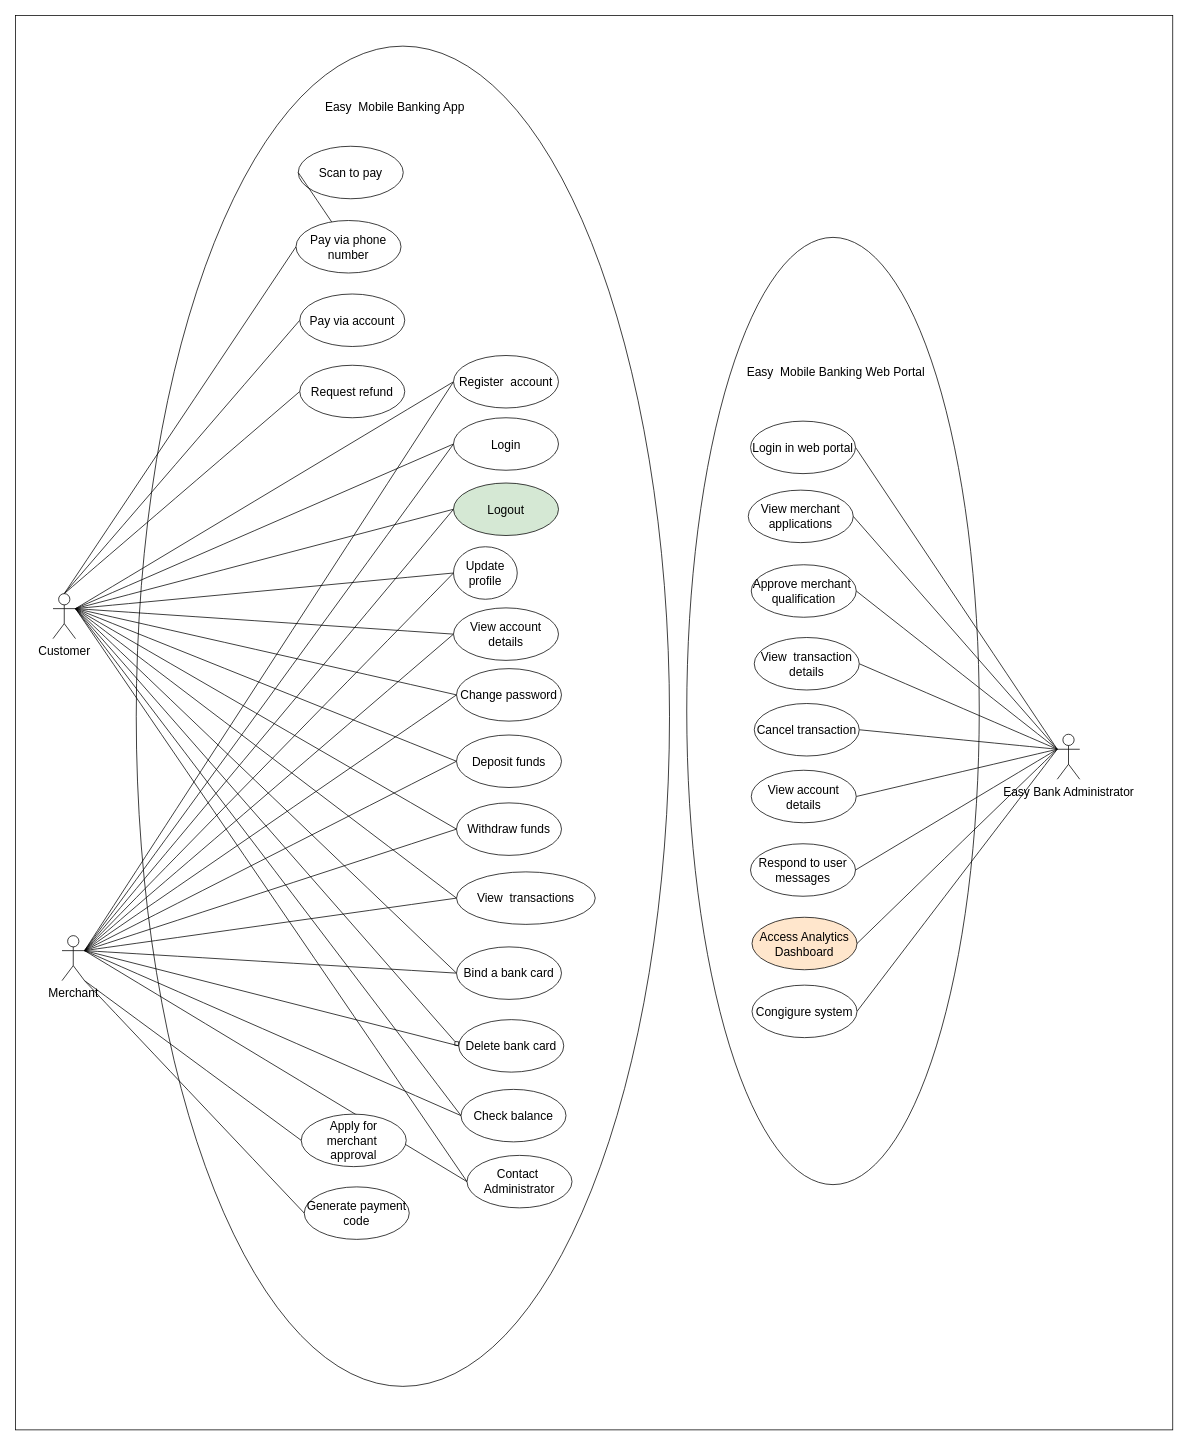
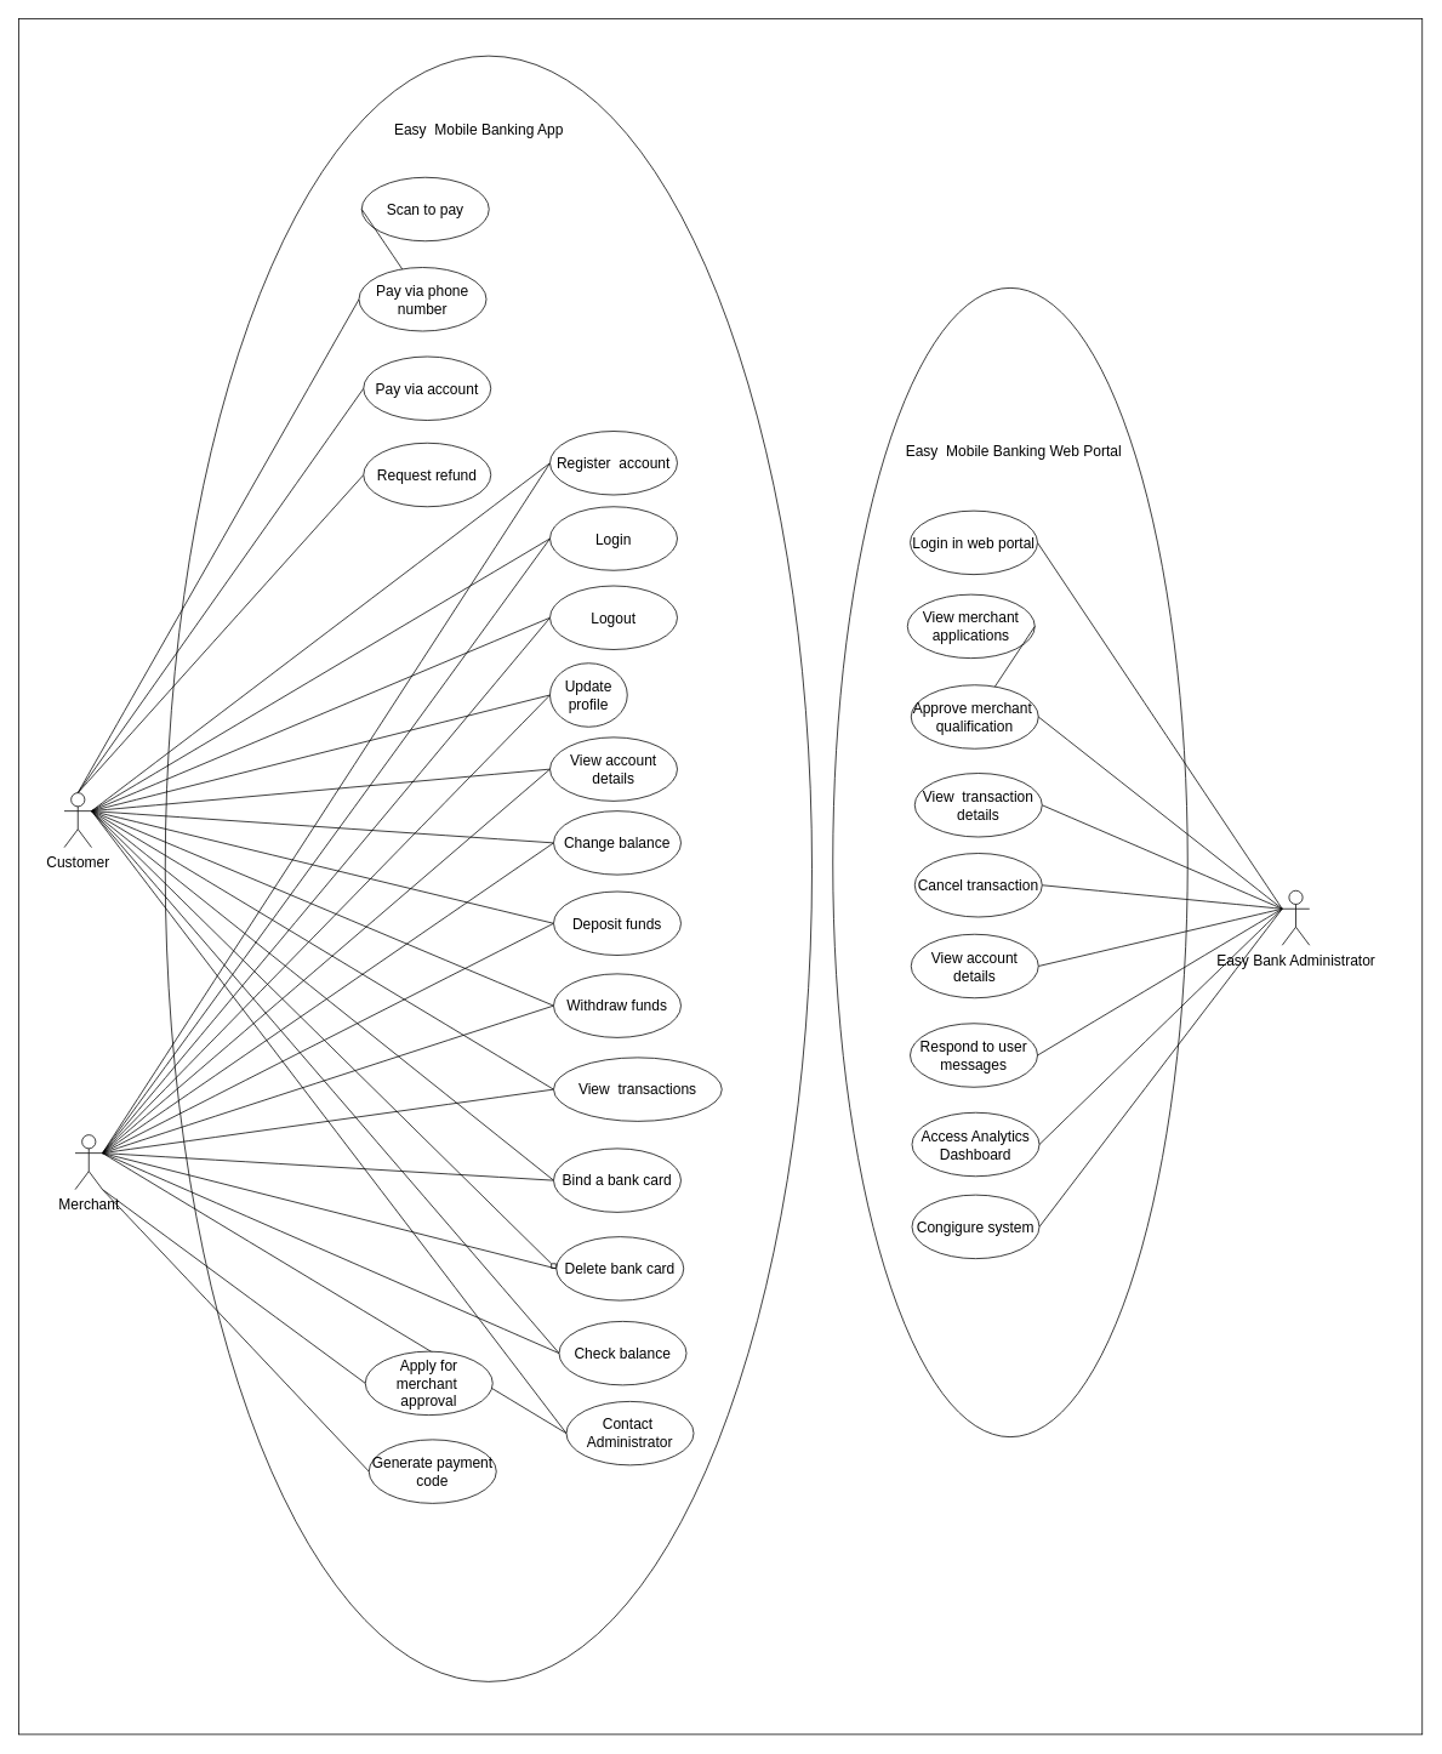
- <mxCell id="49" value="Logout" style="ellipse;whiteSpace=wrap;html=1;fontSize=16;fillColor=#d5e8d4;" vertex="1" parent="1"><mxGeometry x="604" y="643.5" width="140" height="70" as="geometry" /></mxCell>
+ <mxCell id="49" value="Logout" style="ellipse;whiteSpace=wrap;html=1;fontSize=16;" vertex="1" parent="1"><mxGeometry x="604" y="643.5" width="140" height="70" as="geometry" /></mxCell>
- <mxCell id="21" value="Customer" style="shape=umlActor;verticalLabelPosition=bottom;verticalAlign=top;html=1;fontSize=16;" vertex="1" parent="1"><mxGeometry x="70" y="791" width="30" height="60" as="geometry" /></mxCell>
+ <mxCell id="21" value="Customer" style="shape=umlActor;verticalLabelPosition=bottom;verticalAlign=top;html=1;fontSize=16;" vertex="1" parent="1"><mxGeometry x="70" y="871" width="30" height="60" as="geometry" /></mxCell>
- <mxCell id="77" style="rounded=0;orthogonalLoop=1;jettySize=auto;html=1;exitX=1;exitY=0.5;exitDx=0;exitDy=0;entryX=0;entryY=0.333;entryDx=0;entryDy=0;entryPerimeter=0;endArrow=none;fontSize=12;endFill=0;startSize=8;endSize=8;" edge="1" parent="1" source="76" target="45"><mxGeometry relative="1" as="geometry" /></mxCell>
+ <mxCell id="77" style="rounded=0;orthogonalLoop=1;jettySize=auto;html=1;exitX=1;exitY=0.5;exitDx=0;exitDy=0;endArrow=none;fontSize=12;endFill=0;startSize=8;endSize=8;" edge="1" parent="1" source="76" target="66"><mxGeometry relative="1" as="geometry" /></mxCell>
- <mxCell id="51" value="Change password" style="ellipse;whiteSpace=wrap;html=1;fontSize=16;" vertex="1" parent="1"><mxGeometry x="608" y="891" width="140" height="70" as="geometry" /></mxCell>
+ <mxCell id="51" value="Change balance" style="ellipse;whiteSpace=wrap;html=1;fontSize=16;" vertex="1" parent="1"><mxGeometry x="608" y="891" width="140" height="70" as="geometry" /></mxCell>
- <mxCell id="69" value="Access Analytics Dashboard" style="ellipse;whiteSpace=wrap;html=1;fontSize=16;fillColor=#ffe6cc;" vertex="1" parent="1"><mxGeometry x="1002" y="1222.5" width="140" height="70" as="geometry" /></mxCell>
+ <mxCell id="69" value="Access Analytics Dashboard" style="ellipse;whiteSpace=wrap;html=1;fontSize=16;" vertex="1" parent="1"><mxGeometry x="1002" y="1222.5" width="140" height="70" as="geometry" /></mxCell>
